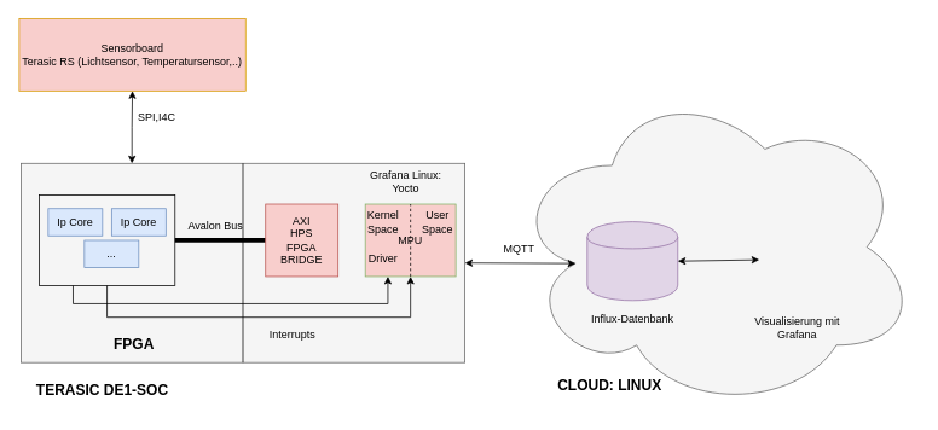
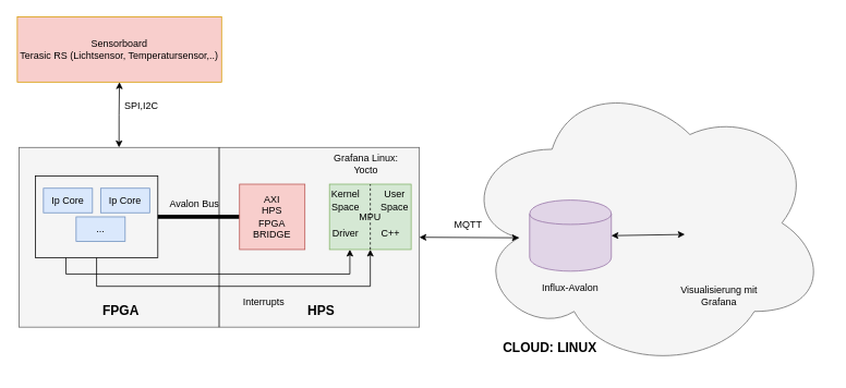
- <mxCell id="18" value="SPI,I4C" style="text;html=1;strokeColor=none;fillColor=none;align=center;verticalAlign=middle;whiteSpace=wrap;rounded=0;" vertex="1" parent="1"><mxGeometry x="152" y="120" width="40" height="20" as="geometry" /></mxCell>
+ <mxCell id="18" value="SPI,I2C" style="text;html=1;strokeColor=none;fillColor=none;align=center;verticalAlign=middle;whiteSpace=wrap;rounded=0;" vertex="1" parent="1"><mxGeometry x="152" y="120" width="40" height="20" as="geometry" /></mxCell>
- <mxCell id="14" value="MPU" style="rounded=0;whiteSpace=wrap;html=1;fillColor=#f8cecc;strokeColor=#82b366;" vertex="1" parent="1"><mxGeometry x="402" y="225" width="100" height="80" as="geometry" /></mxCell>
+ <mxCell id="14" value="MPU" style="rounded=0;whiteSpace=wrap;html=1;fillColor=#d5e8d4;strokeColor=#82b366;" vertex="1" parent="1"><mxGeometry x="402" y="225" width="100" height="80" as="geometry" /></mxCell>
+ <mxCell id="33" value="C++" style="text;html=1;strokeColor=none;fillColor=none;align=center;verticalAlign=middle;whiteSpace=wrap;rounded=0;" vertex="1" parent="1"><mxGeometry x="457" y="275" width="40" height="20" as="geometry" /></mxCell>
- <mxCell id="28" value="Influx-Datenbank" style="text;html=1;strokeColor=none;fillColor=none;align=center;verticalAlign=middle;whiteSpace=wrap;rounded=0;" vertex="1" parent="1"><mxGeometry x="642" y="341.5" width="110" height="20" as="geometry" /></mxCell>
+ <mxCell id="28" value="Influx-Avalon" style="text;html=1;strokeColor=none;fillColor=none;align=center;verticalAlign=middle;whiteSpace=wrap;rounded=0;" vertex="1" parent="1"><mxGeometry x="642" y="341.5" width="110" height="20" as="geometry" /></mxCell>
+ <mxCell id="16" value="&lt;font size=&quot;1&quot;&gt;&lt;b style=&quot;font-size: 16px&quot;&gt;HPS&lt;/b&gt;&lt;/font&gt;" style="text;html=1;strokeColor=none;fillColor=none;align=center;verticalAlign=middle;whiteSpace=wrap;rounded=0;" vertex="1" parent="1"><mxGeometry x="372" y="370" width="40" height="20" as="geometry" /></mxCell>
- <mxCell id="25" value="&lt;b&gt;&lt;font style=&quot;font-size: 16px&quot;&gt;TERASIC DE1-SOC&lt;/font&gt;&lt;/b&gt;" style="text;html=1;strokeColor=none;fillColor=none;align=center;verticalAlign=middle;whiteSpace=wrap;rounded=0;" vertex="1" parent="1"><mxGeometry x="32" y="420" width="160" height="20" as="geometry" /></mxCell>
